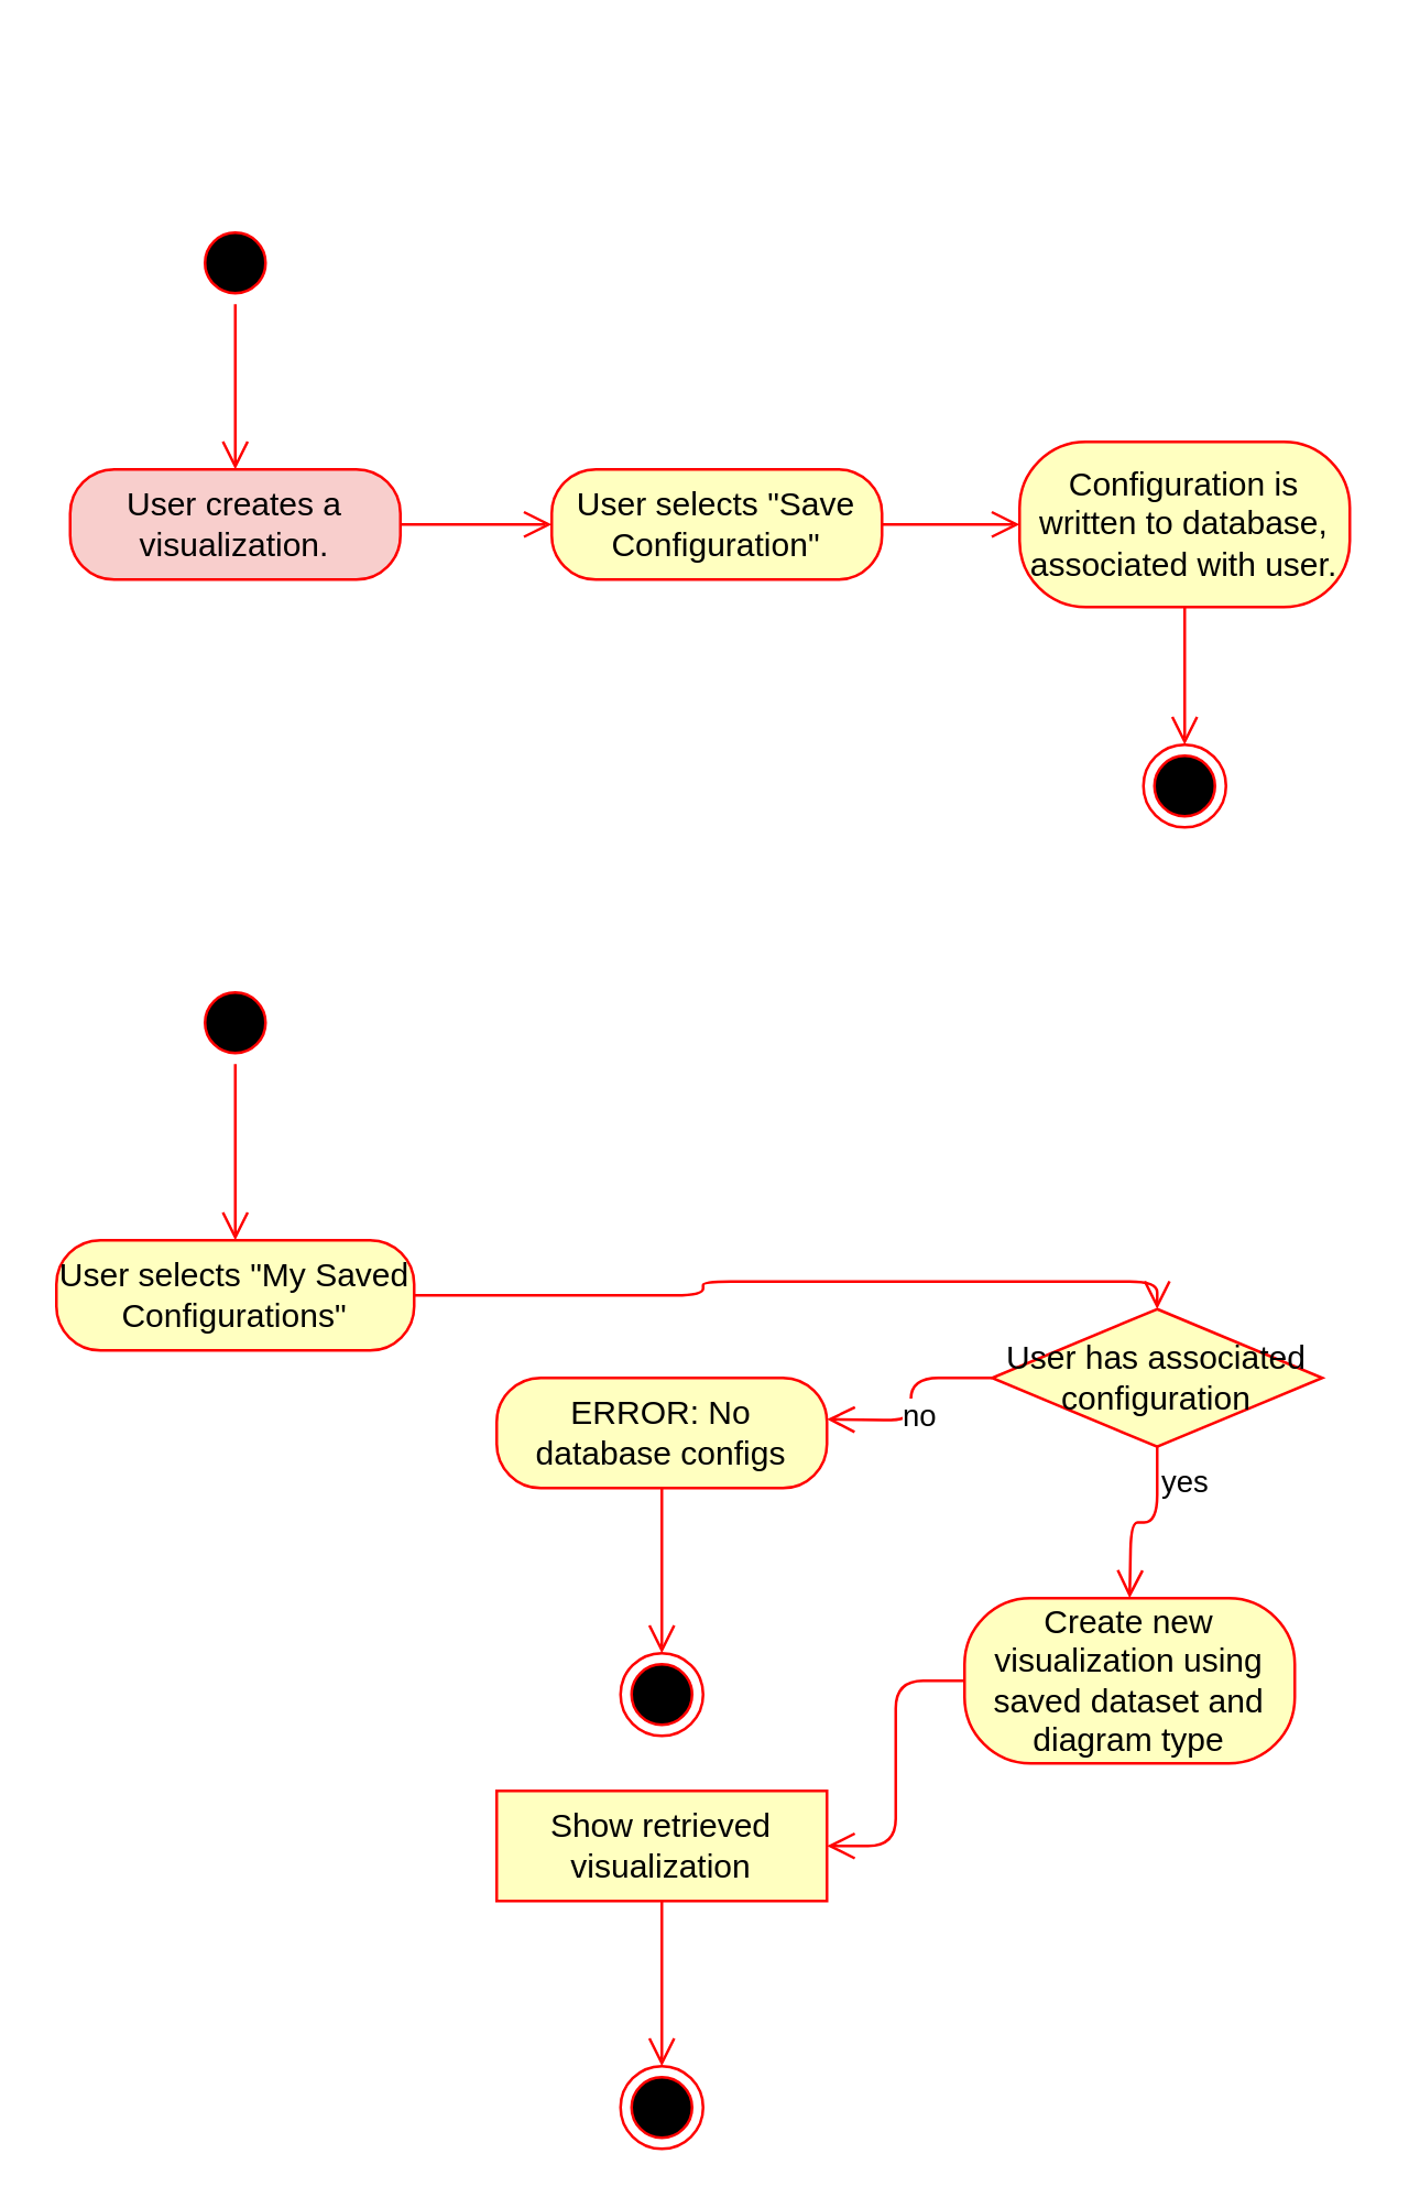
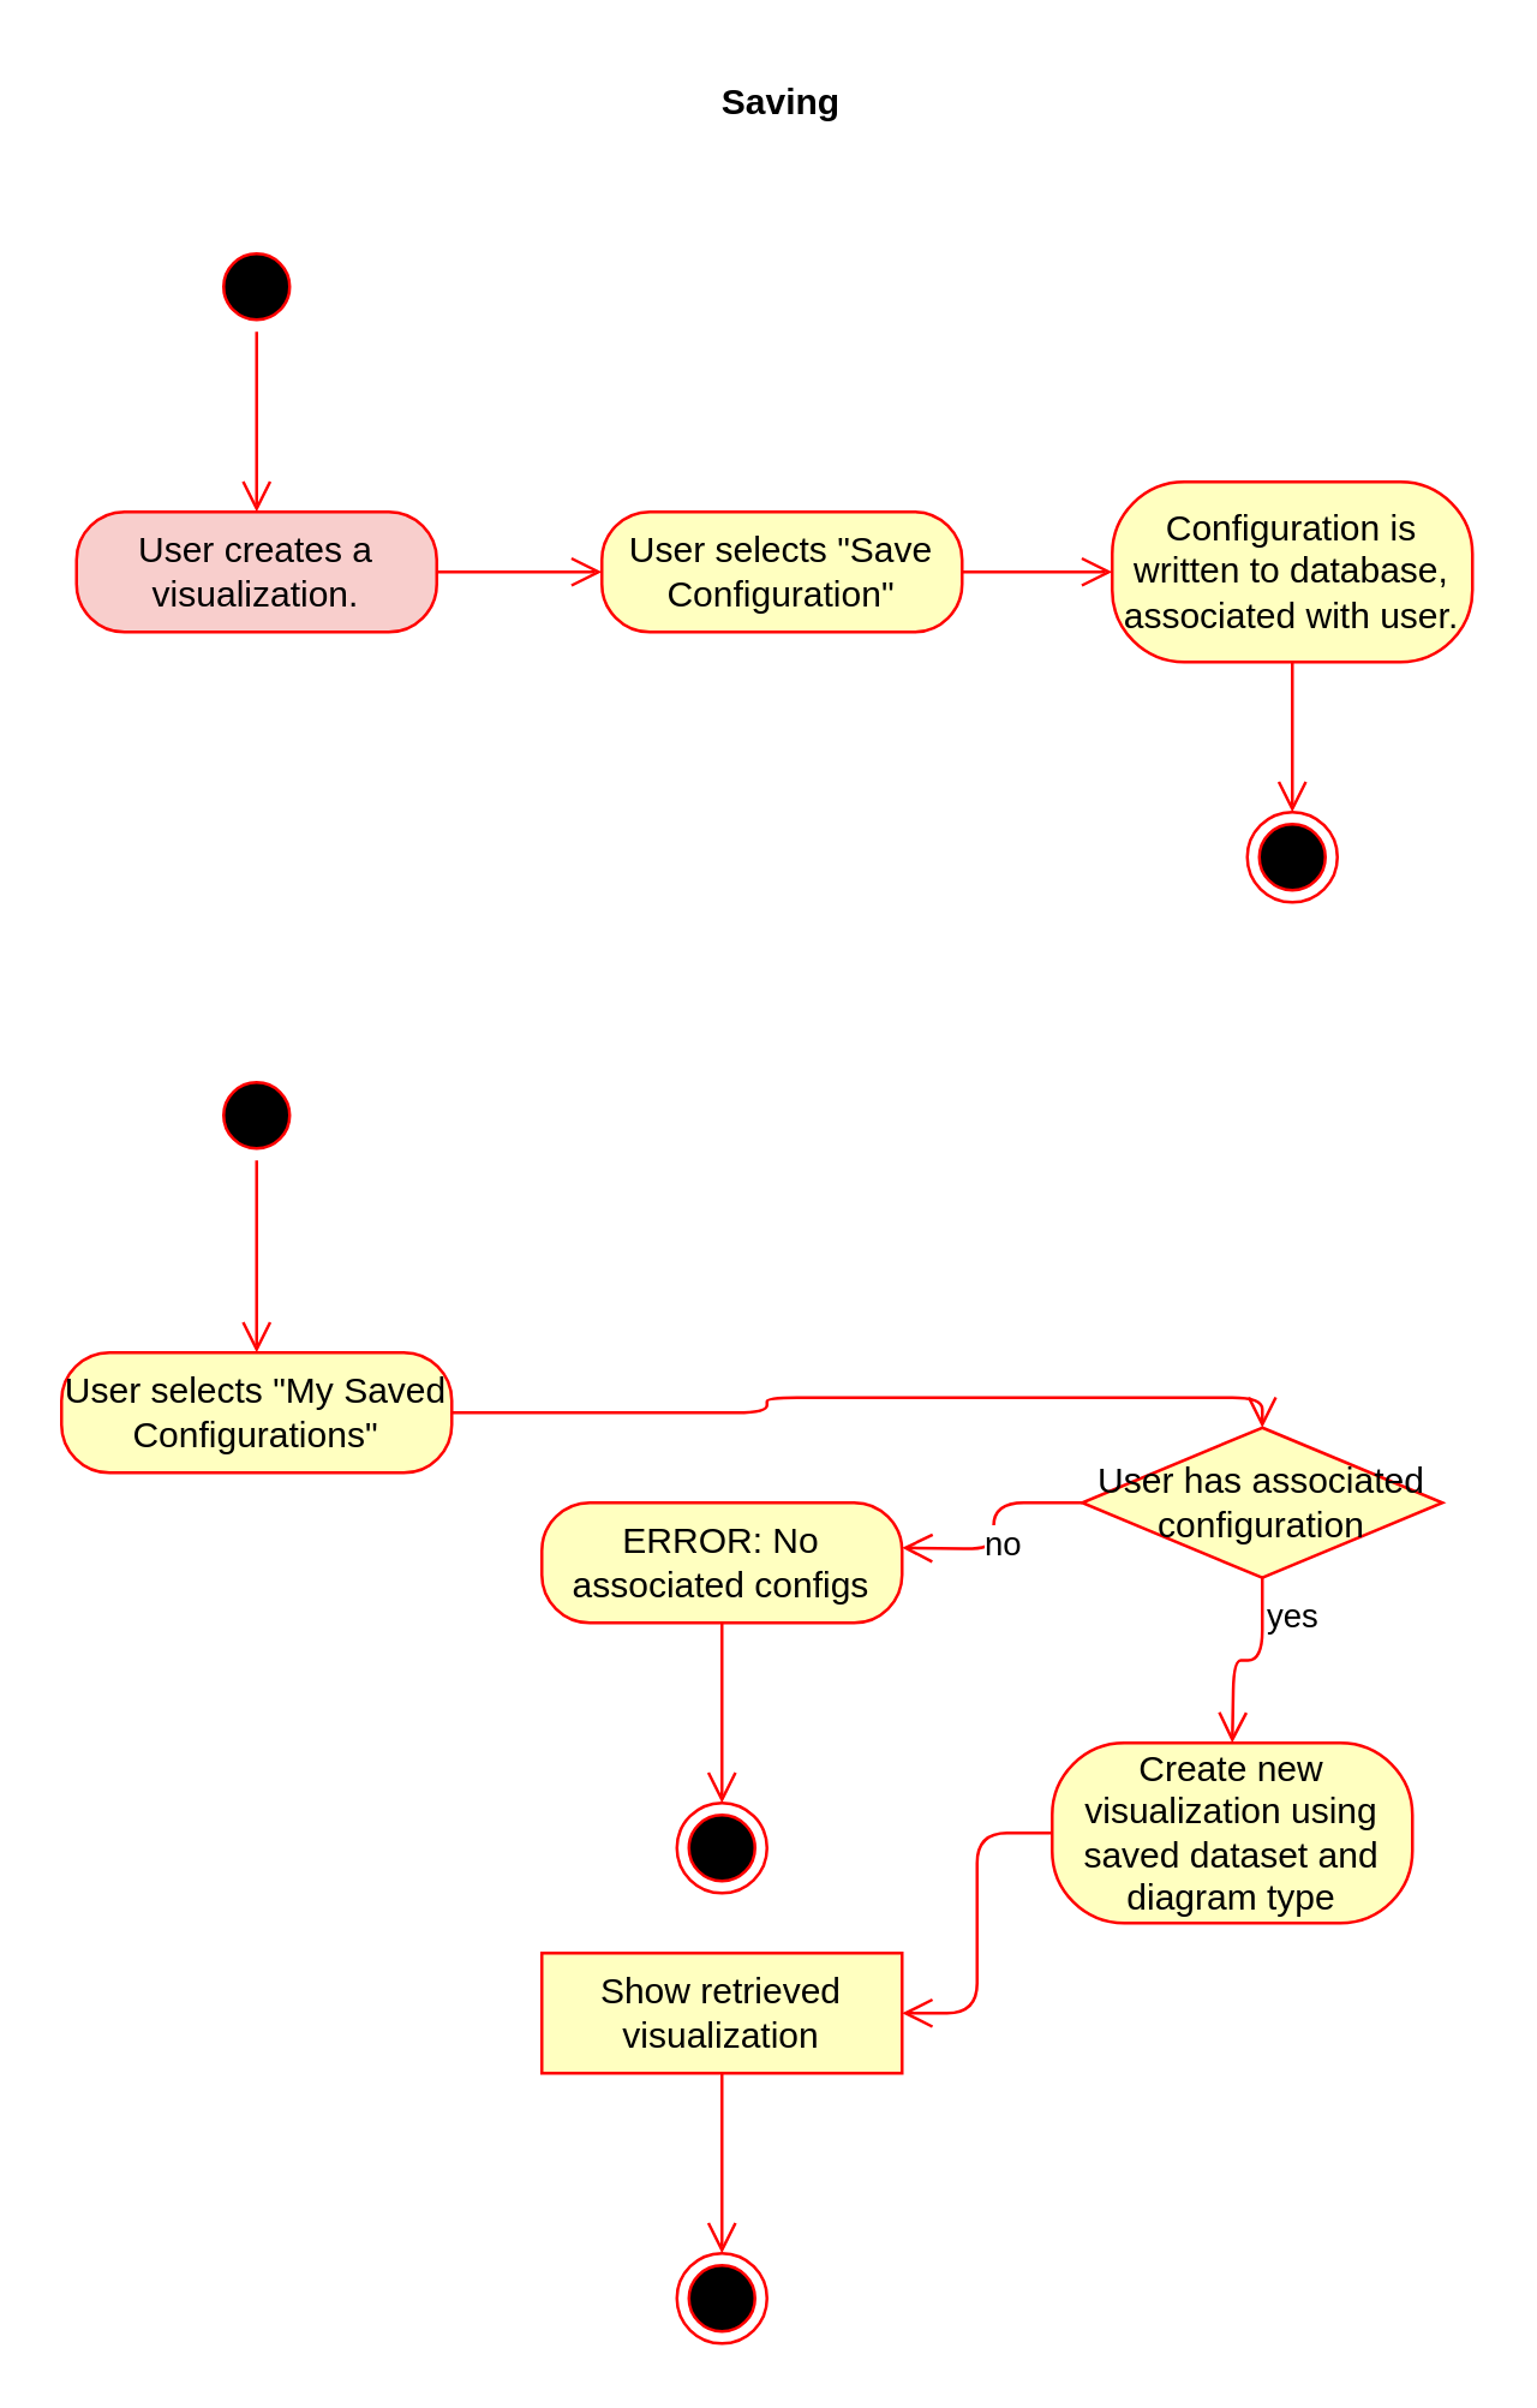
+ <mxCell id="11" value="Saving" style="text;align=center;fontStyle=1;verticalAlign=middle;spacingLeft=3;spacingRight=3;strokeColor=none;rotatable=0;points=[[0,0.5],[1,0.5]];portConstraint=eastwest;" vertex="1" parent="1"><mxGeometry x="220" y="20" width="80" height="26" as="geometry" /></mxCell>
- <mxCell id="23" value="ERROR: No database configs" style="rounded=1;whiteSpace=wrap;html=1;arcSize=40;fontColor=#000000;fillColor=#ffffc0;strokeColor=#ff0000;" vertex="1" parent="1"><mxGeometry x="180" y="500" width="120" height="40" as="geometry" /></mxCell>
+ <mxCell id="23" value="ERROR: No associated configs" style="rounded=1;whiteSpace=wrap;html=1;arcSize=40;fontColor=#000000;fillColor=#ffffc0;strokeColor=#ff0000;" vertex="1" parent="1"><mxGeometry x="180" y="500" width="120" height="40" as="geometry" /></mxCell>
